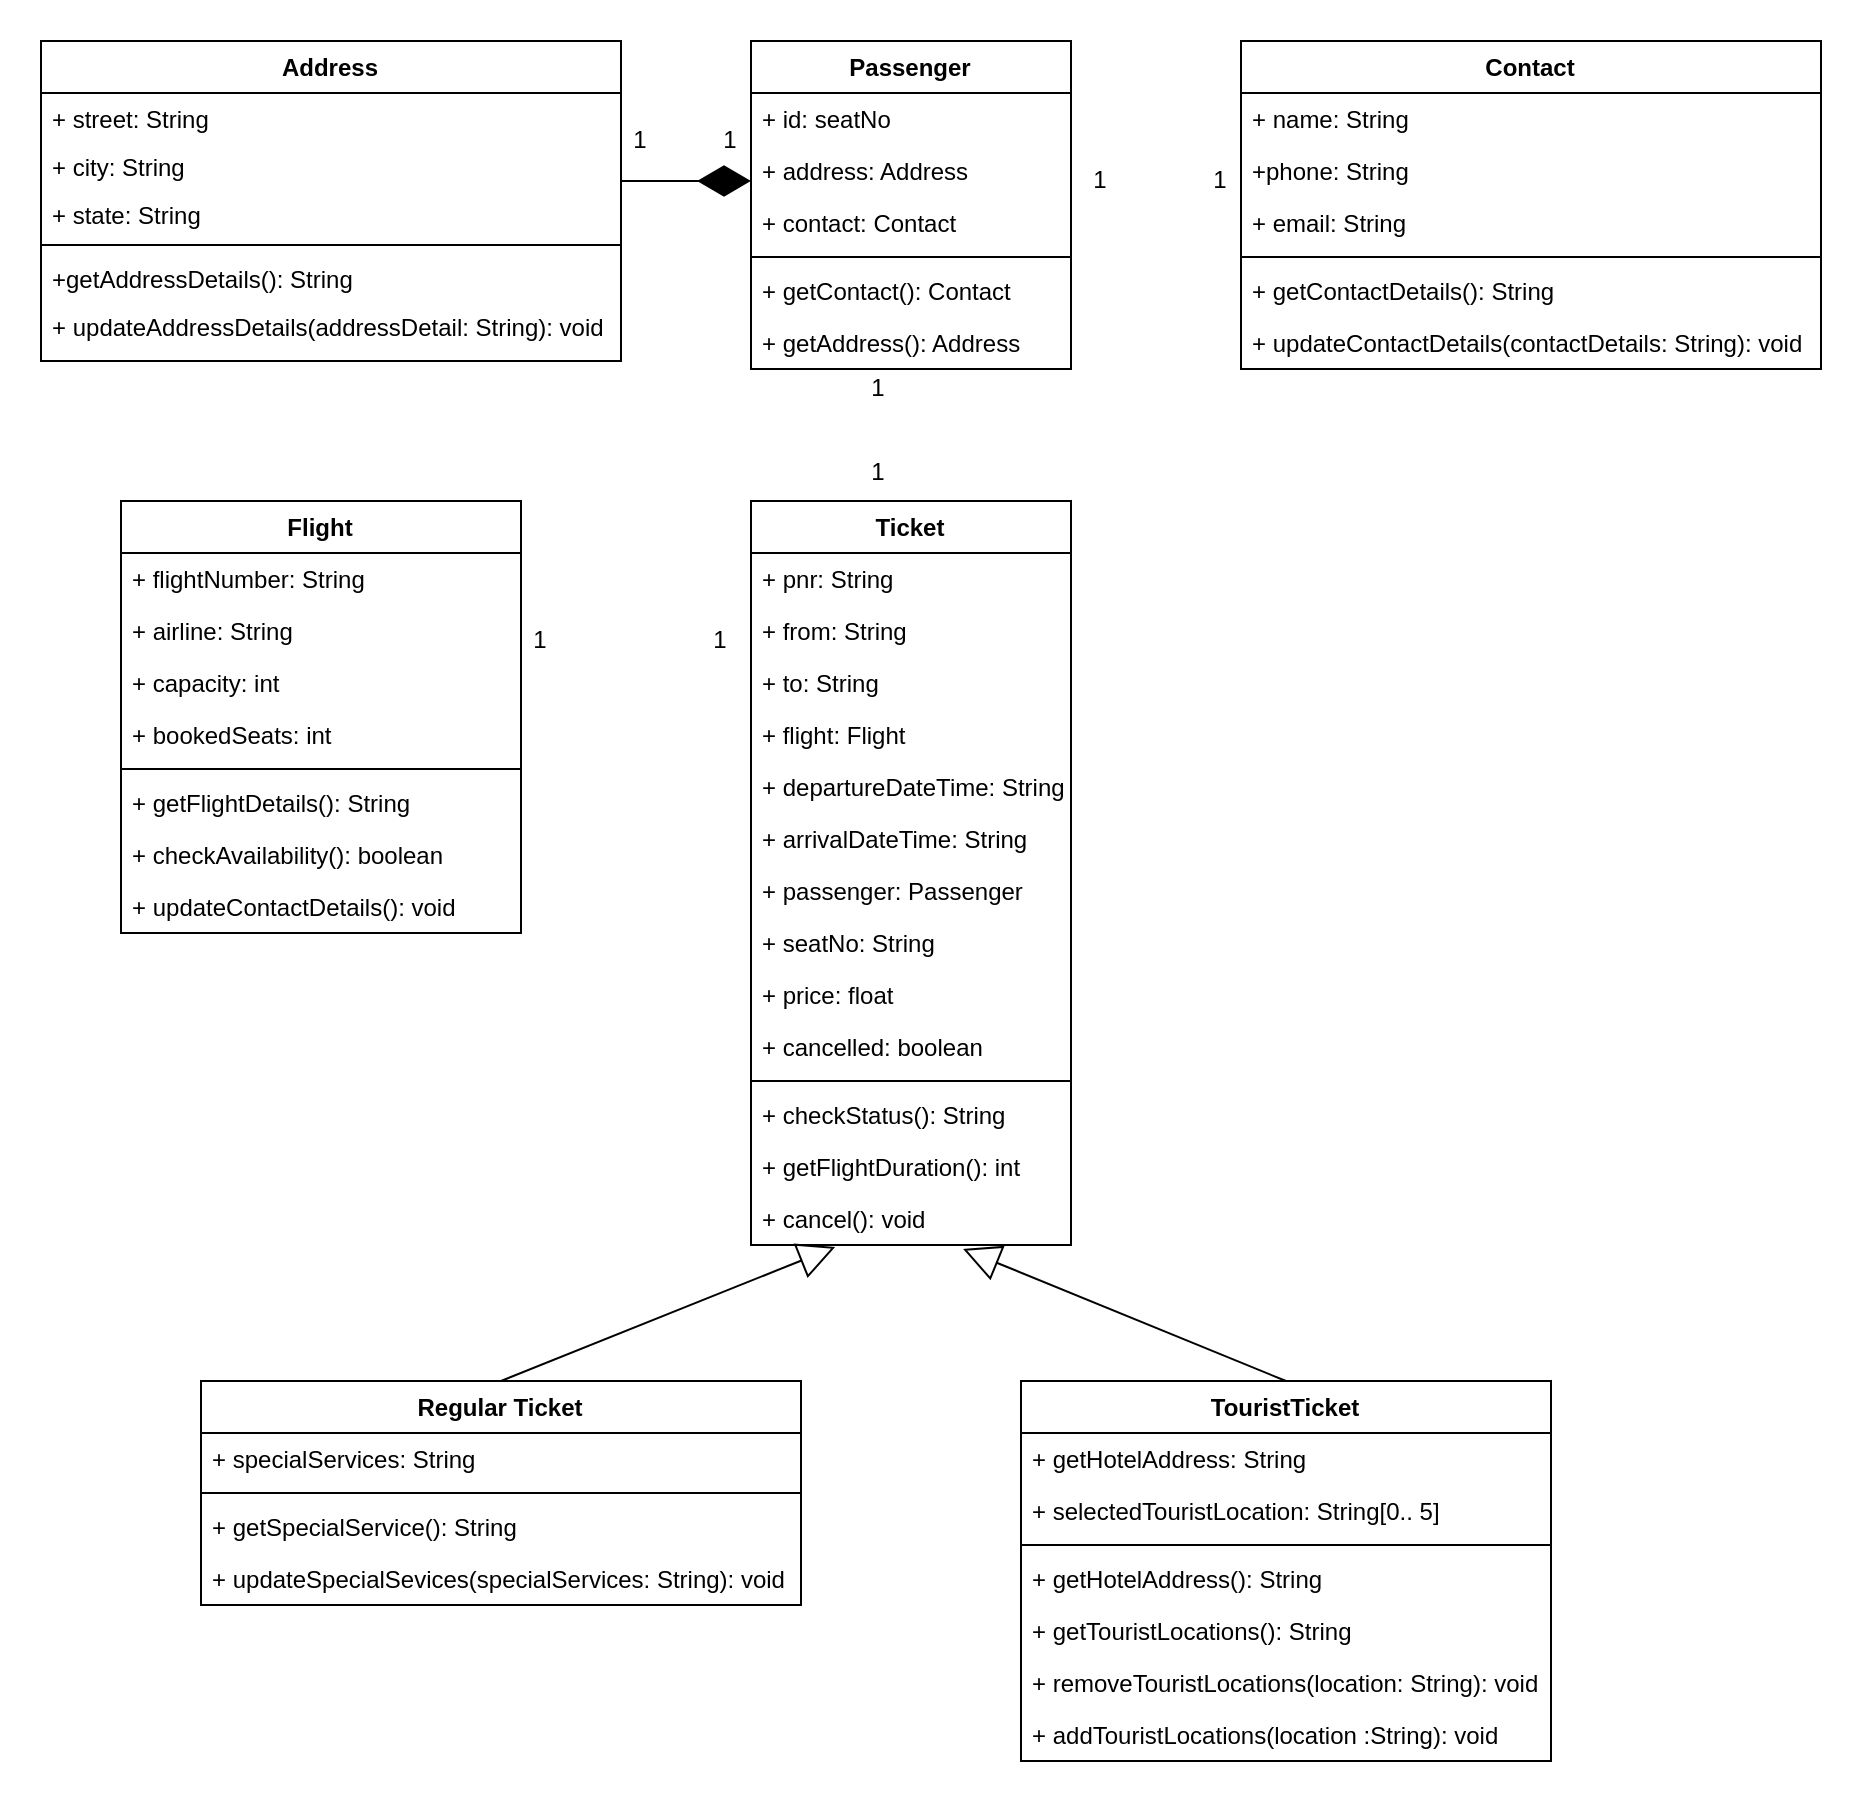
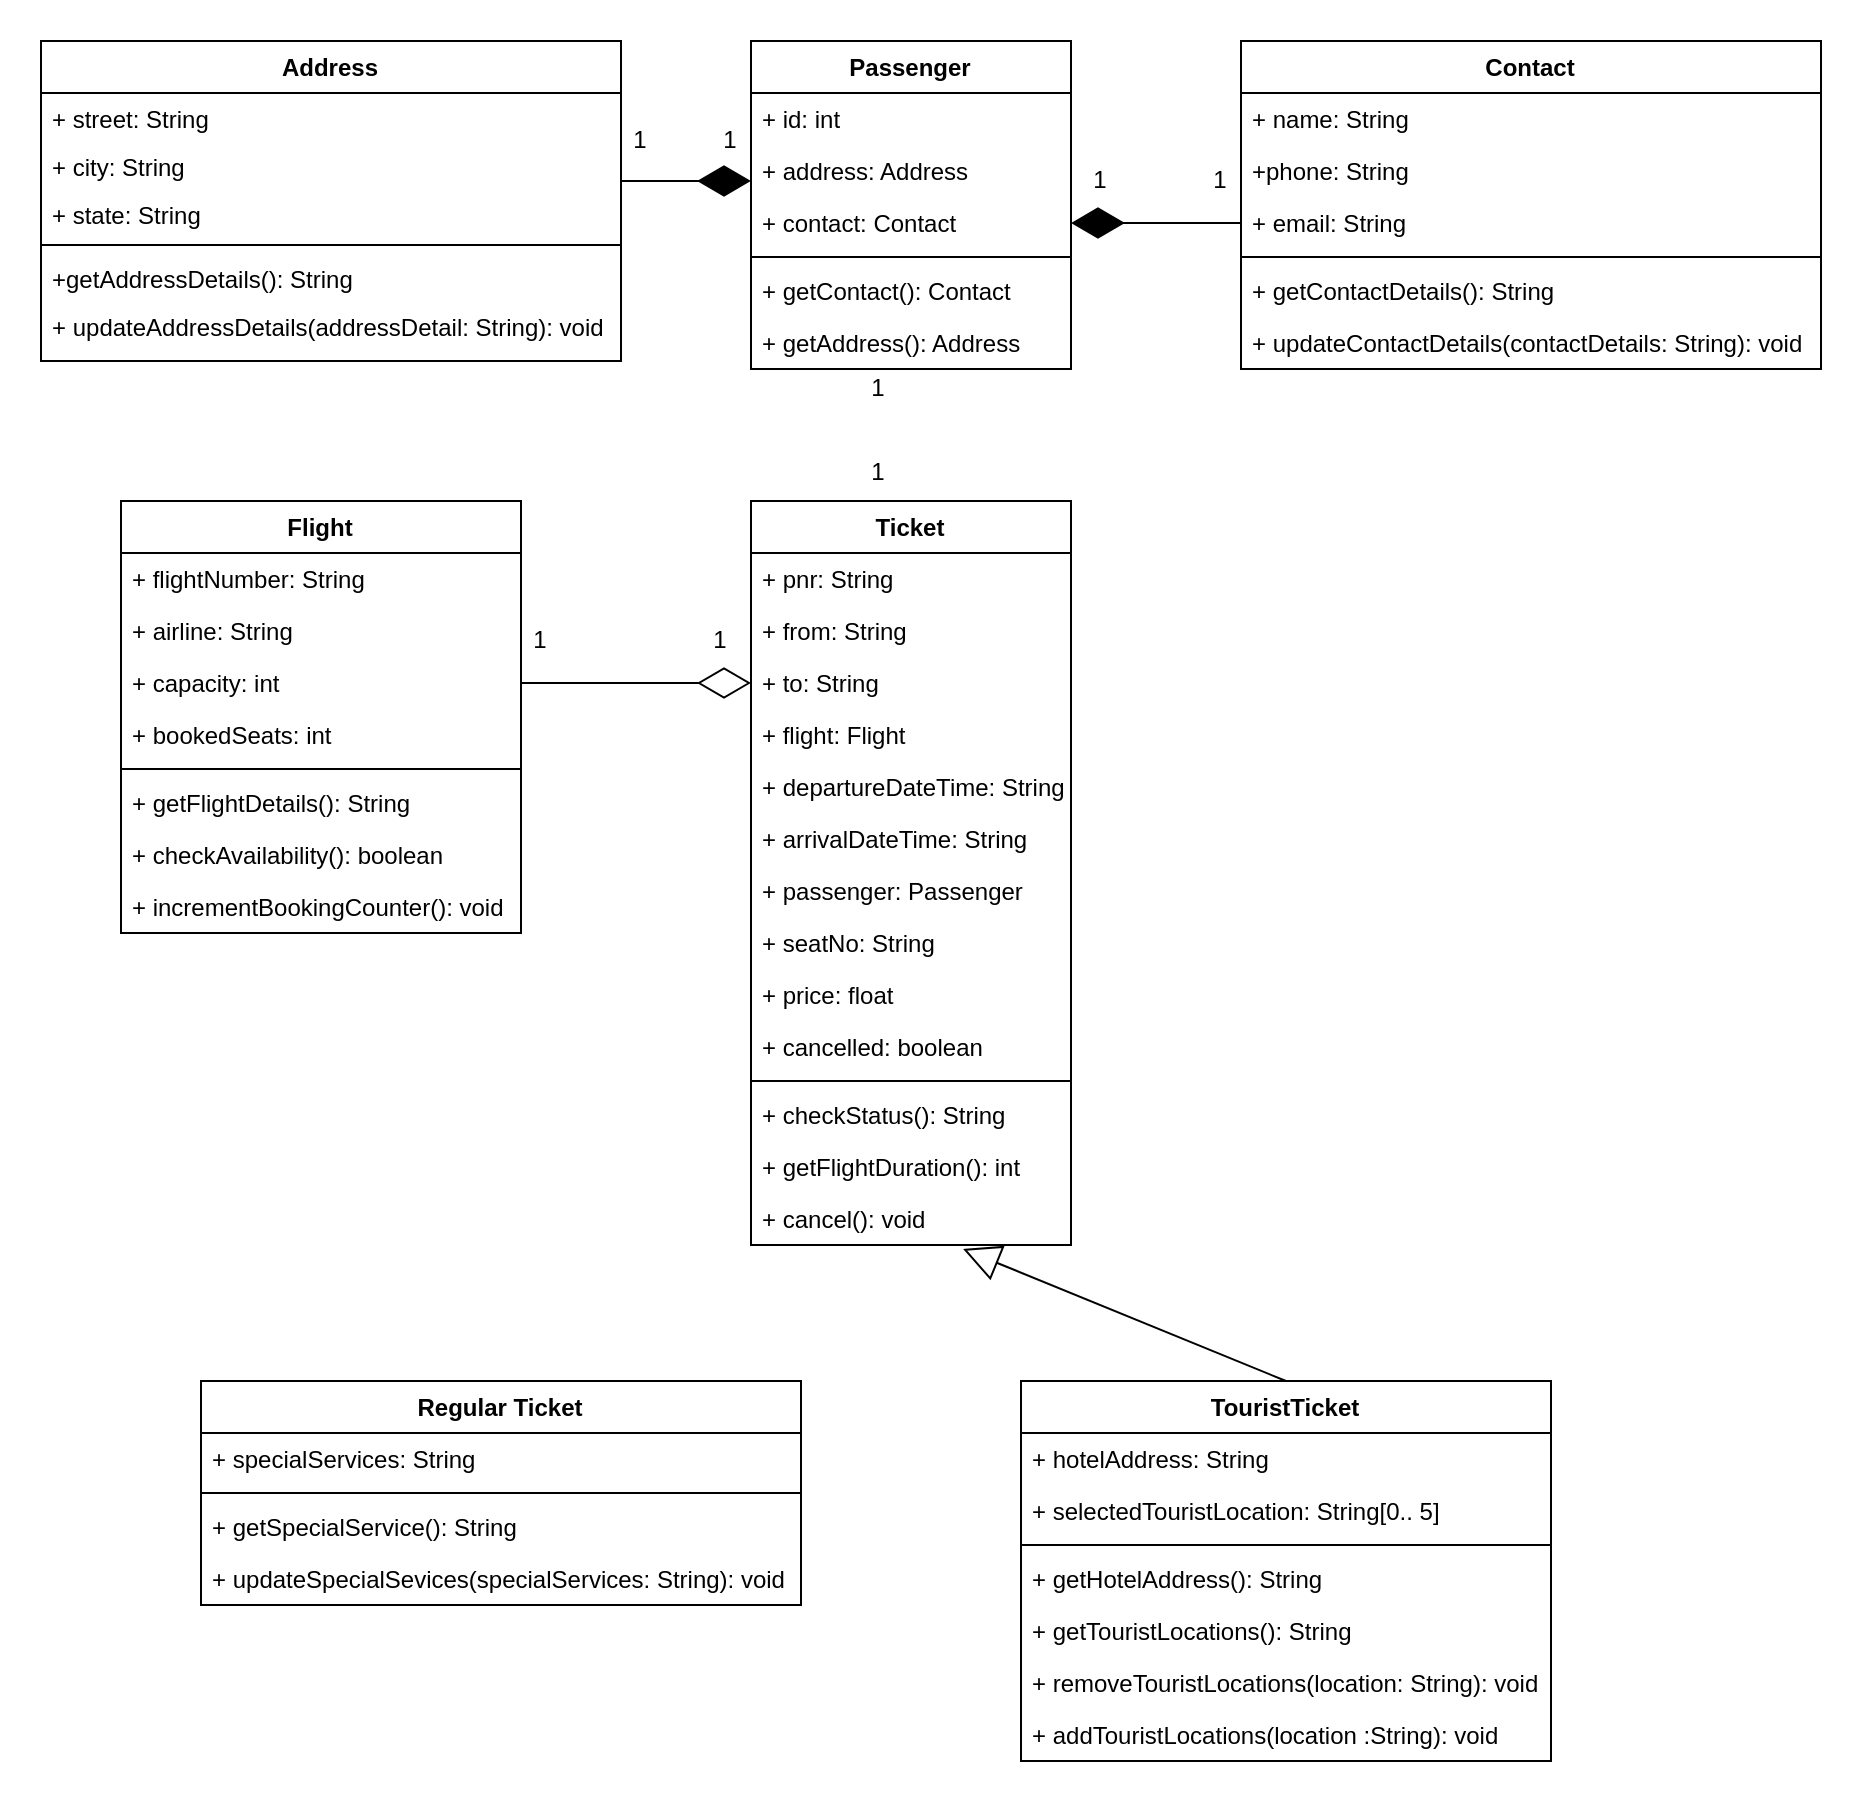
- <mxCell id="10" value="+ id: seatNo" style="text;strokeColor=none;fillColor=none;align=left;verticalAlign=top;spacingLeft=4;spacingRight=4;overflow=hidden;rotatable=0;points=[[0,0.5],[1,0.5]];portConstraint=eastwest;" parent="9" vertex="1"><mxGeometry y="26" width="160" height="26" as="geometry" /></mxCell>
+ <mxCell id="10" value="+ id: int" style="text;strokeColor=none;fillColor=none;align=left;verticalAlign=top;spacingLeft=4;spacingRight=4;overflow=hidden;rotatable=0;points=[[0,0.5],[1,0.5]];portConstraint=eastwest;" parent="9" vertex="1"><mxGeometry y="26" width="160" height="26" as="geometry" /></mxCell>
+ <mxCell id="61" value="" style="endArrow=diamondThin;endFill=1;endSize=24;html=1;entryX=1;entryY=0.5;entryDx=0;entryDy=0;exitX=0;exitY=0.5;exitDx=0;exitDy=0;" parent="1" source="20" target="13" edge="1"><mxGeometry width="160" relative="1" as="geometry"><mxPoint x="690" y="230" as="sourcePoint" /><mxPoint x="850" y="230" as="targetPoint" /></mxGeometry></mxCell>
+ <mxCell id="62" value="" style="endArrow=diamondThin;endFill=0;endSize=24;html=1;exitX=1;exitY=0.5;exitDx=0;exitDy=0;entryX=0;entryY=0.5;entryDx=0;entryDy=0;" parent="1" source="27" target="36" edge="1"><mxGeometry width="160" relative="1" as="geometry"><mxPoint x="350" y="240" as="sourcePoint" /><mxPoint x="540" y="230" as="targetPoint" /></mxGeometry></mxCell>
- <mxCell id="32" value="+ updateContactDetails(): void" style="text;strokeColor=none;fillColor=none;align=left;verticalAlign=top;spacingLeft=4;spacingRight=4;overflow=hidden;rotatable=0;points=[[0,0.5],[1,0.5]];portConstraint=eastwest;" parent="24" vertex="1"><mxGeometry y="190" width="200" height="26" as="geometry" /></mxCell>
+ <mxCell id="32" value="+ incrementBookingCounter(): void" style="text;strokeColor=none;fillColor=none;align=left;verticalAlign=top;spacingLeft=4;spacingRight=4;overflow=hidden;rotatable=0;points=[[0,0.5],[1,0.5]];portConstraint=eastwest;" parent="24" vertex="1"><mxGeometry y="190" width="200" height="26" as="geometry" /></mxCell>
- <mxCell id="63" value="" style="endArrow=block;endSize=16;endFill=0;html=1;exitX=0.5;exitY=0;exitDx=0;exitDy=0;entryX=0.263;entryY=1.038;entryDx=0;entryDy=0;entryPerimeter=0;" parent="1" source="48" target="47" edge="1"><mxGeometry width="160" relative="1" as="geometry"><mxPoint x="140" y="640" as="sourcePoint" /><mxPoint x="430" y="640" as="targetPoint" /></mxGeometry></mxCell>
- <mxCell id="54" value="+ getHotelAddress: String" style="text;strokeColor=none;fillColor=none;align=left;verticalAlign=top;spacingLeft=4;spacingRight=4;overflow=hidden;rotatable=0;points=[[0,0.5],[1,0.5]];portConstraint=eastwest;" parent="53" vertex="1"><mxGeometry y="26" width="265" height="26" as="geometry" /></mxCell>
+ <mxCell id="54" value="+ hotelAddress: String" style="text;strokeColor=none;fillColor=none;align=left;verticalAlign=top;spacingLeft=4;spacingRight=4;overflow=hidden;rotatable=0;points=[[0,0.5],[1,0.5]];portConstraint=eastwest;" parent="53" vertex="1"><mxGeometry y="26" width="265" height="26" as="geometry" /></mxCell>
